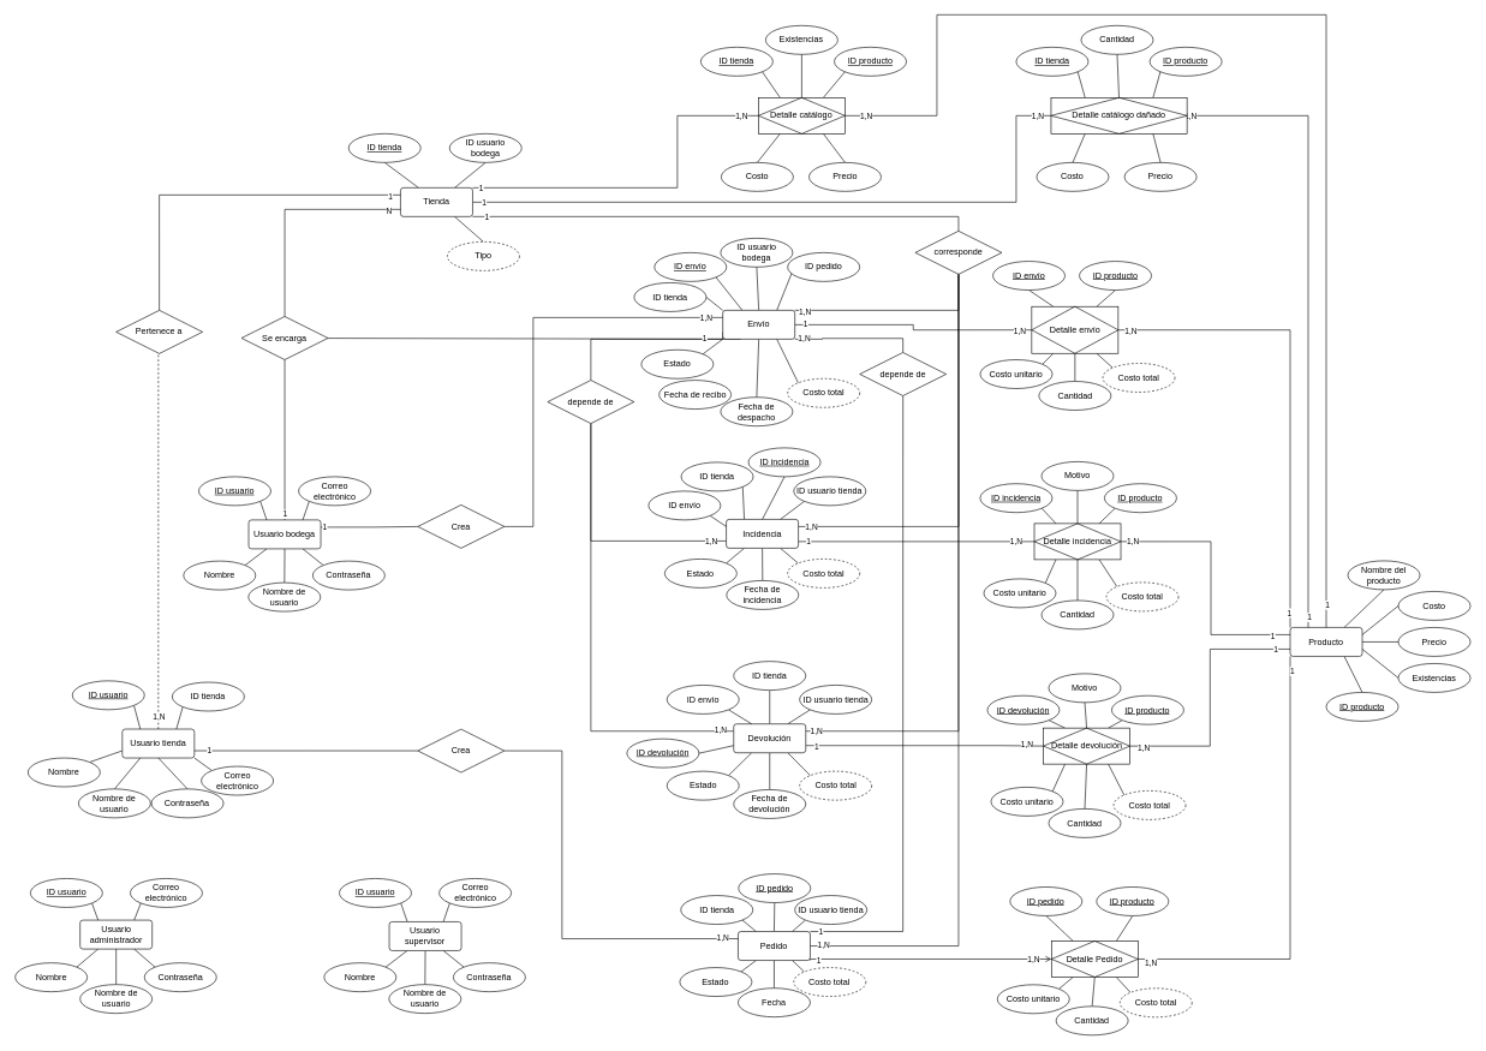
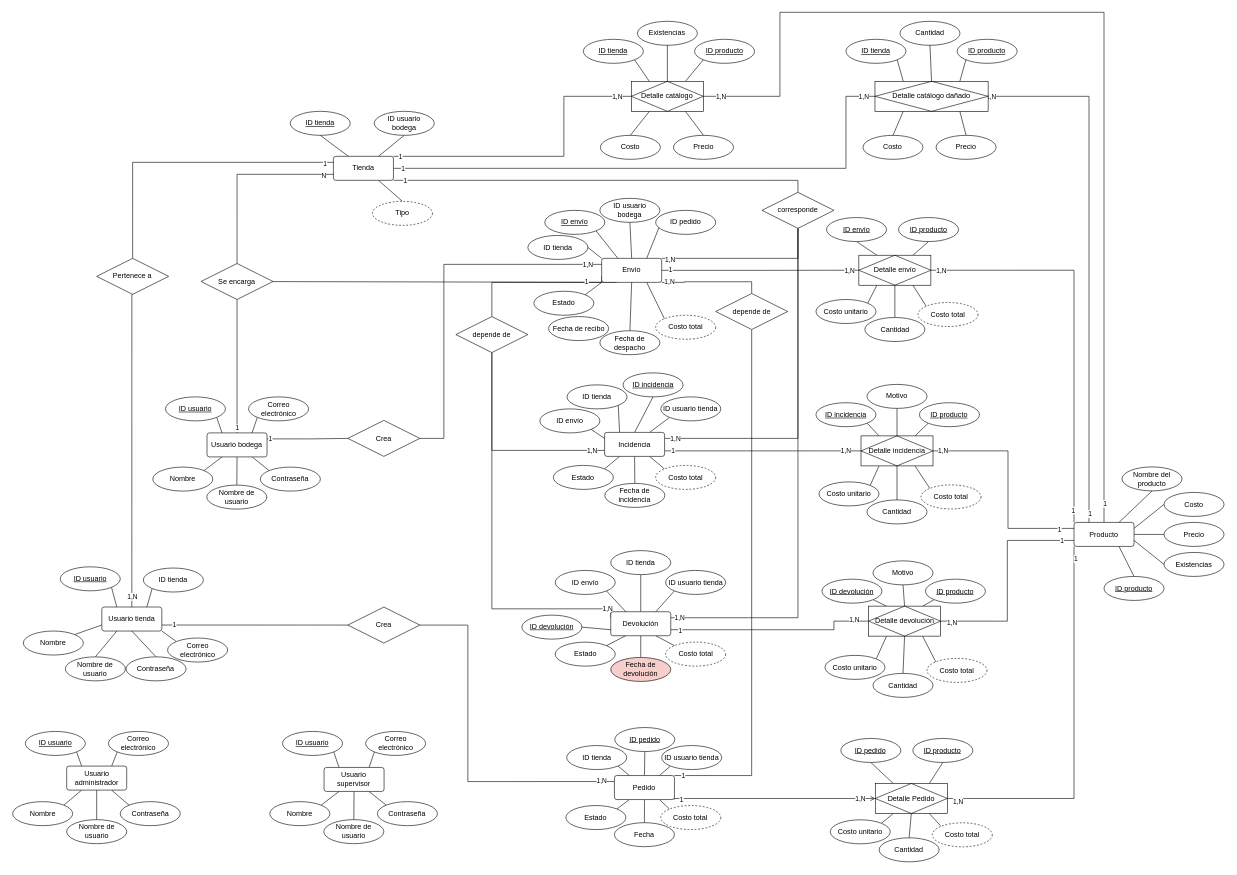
- <mxCell id="237" value="Detalle envío" style="shape=associativeEntity;whiteSpace=wrap;html=1;align=center;" parent="1" vertex="1"><mxGeometry x="1430.5" y="424.78" width="120" height="65" as="geometry" /></mxCell>
+ <mxCell id="237" value="Detalle envío" style="shape=associativeEntity;whiteSpace=wrap;html=1;align=center;" parent="1" vertex="1"><mxGeometry x="1430.5" y="424.78" width="120" height="50" as="geometry" /></mxCell>
- <mxCell id="37" style="edgeStyle=orthogonalEdgeStyle;rounded=0;orthogonalLoop=1;jettySize=auto;html=1;exitX=0.5;exitY=0;exitDx=0;exitDy=0;entryX=0.5;entryY=1;entryDx=0;entryDy=0;endArrow=none;endFill=0;dashed=1;" parent="1" source="39" target="187" edge="1"><mxGeometry relative="1" as="geometry"><Array as="points"><mxPoint x="219" y="490" /></Array></mxGeometry></mxCell>
+ <mxCell id="37" style="edgeStyle=orthogonalEdgeStyle;rounded=0;orthogonalLoop=1;jettySize=auto;html=1;exitX=0.5;exitY=0;exitDx=0;exitDy=0;entryX=0.5;entryY=1;entryDx=0;entryDy=0;endArrow=none;endFill=0;" parent="1" source="39" target="187" edge="1"><mxGeometry relative="1" as="geometry"><Array as="points"><mxPoint x="219" y="490" /></Array></mxGeometry></mxCell>
- <mxCell id="96" value="Devolución" style="rounded=1;arcSize=10;whiteSpace=wrap;html=1;align=center;" parent="1" vertex="1"><mxGeometry x="1017.07" y="1003.8" width="100" height="40" as="geometry" /></mxCell>
+ <mxCell id="96" value="Devolución" style="rounded=1;arcSize=10;whiteSpace=wrap;html=1;align=center;" parent="1" vertex="1"><mxGeometry x="1017.07" y="1018.8" width="100" height="40" as="geometry" /></mxCell>
- <mxCell id="102" value="Fecha de devolución" style="ellipse;whiteSpace=wrap;html=1;align=center;" parent="1" vertex="1"><mxGeometry x="1017.07" y="1094.98" width="100" height="40" as="geometry" /></mxCell>
+ <mxCell id="102" value="Fecha de devolución" style="ellipse;whiteSpace=wrap;html=1;align=center;fillColor=#f8cecc;" parent="1" vertex="1"><mxGeometry x="1017.07" y="1094.98" width="100" height="40" as="geometry" /></mxCell>
- <mxCell id="167" style="edgeStyle=orthogonalEdgeStyle;rounded=0;orthogonalLoop=1;jettySize=auto;html=1;exitX=1;exitY=0.5;exitDx=0;exitDy=0;entryX=0.5;entryY=1;entryDx=0;entryDy=0;endArrow=none;endFill=0;" parent="1" source="169" target="190" edge="1"><mxGeometry relative="1" as="geometry" /></mxCell>
- <mxCell id="168" value="1,N" style="edgeLabel;html=1;align=center;verticalAlign=middle;resizable=0;points=[];" parent="167" vertex="1" connectable="0"><mxGeometry x="-0.968" y="1" relative="1" as="geometry"><mxPoint as="offset" /></mxGeometry></mxCell>
